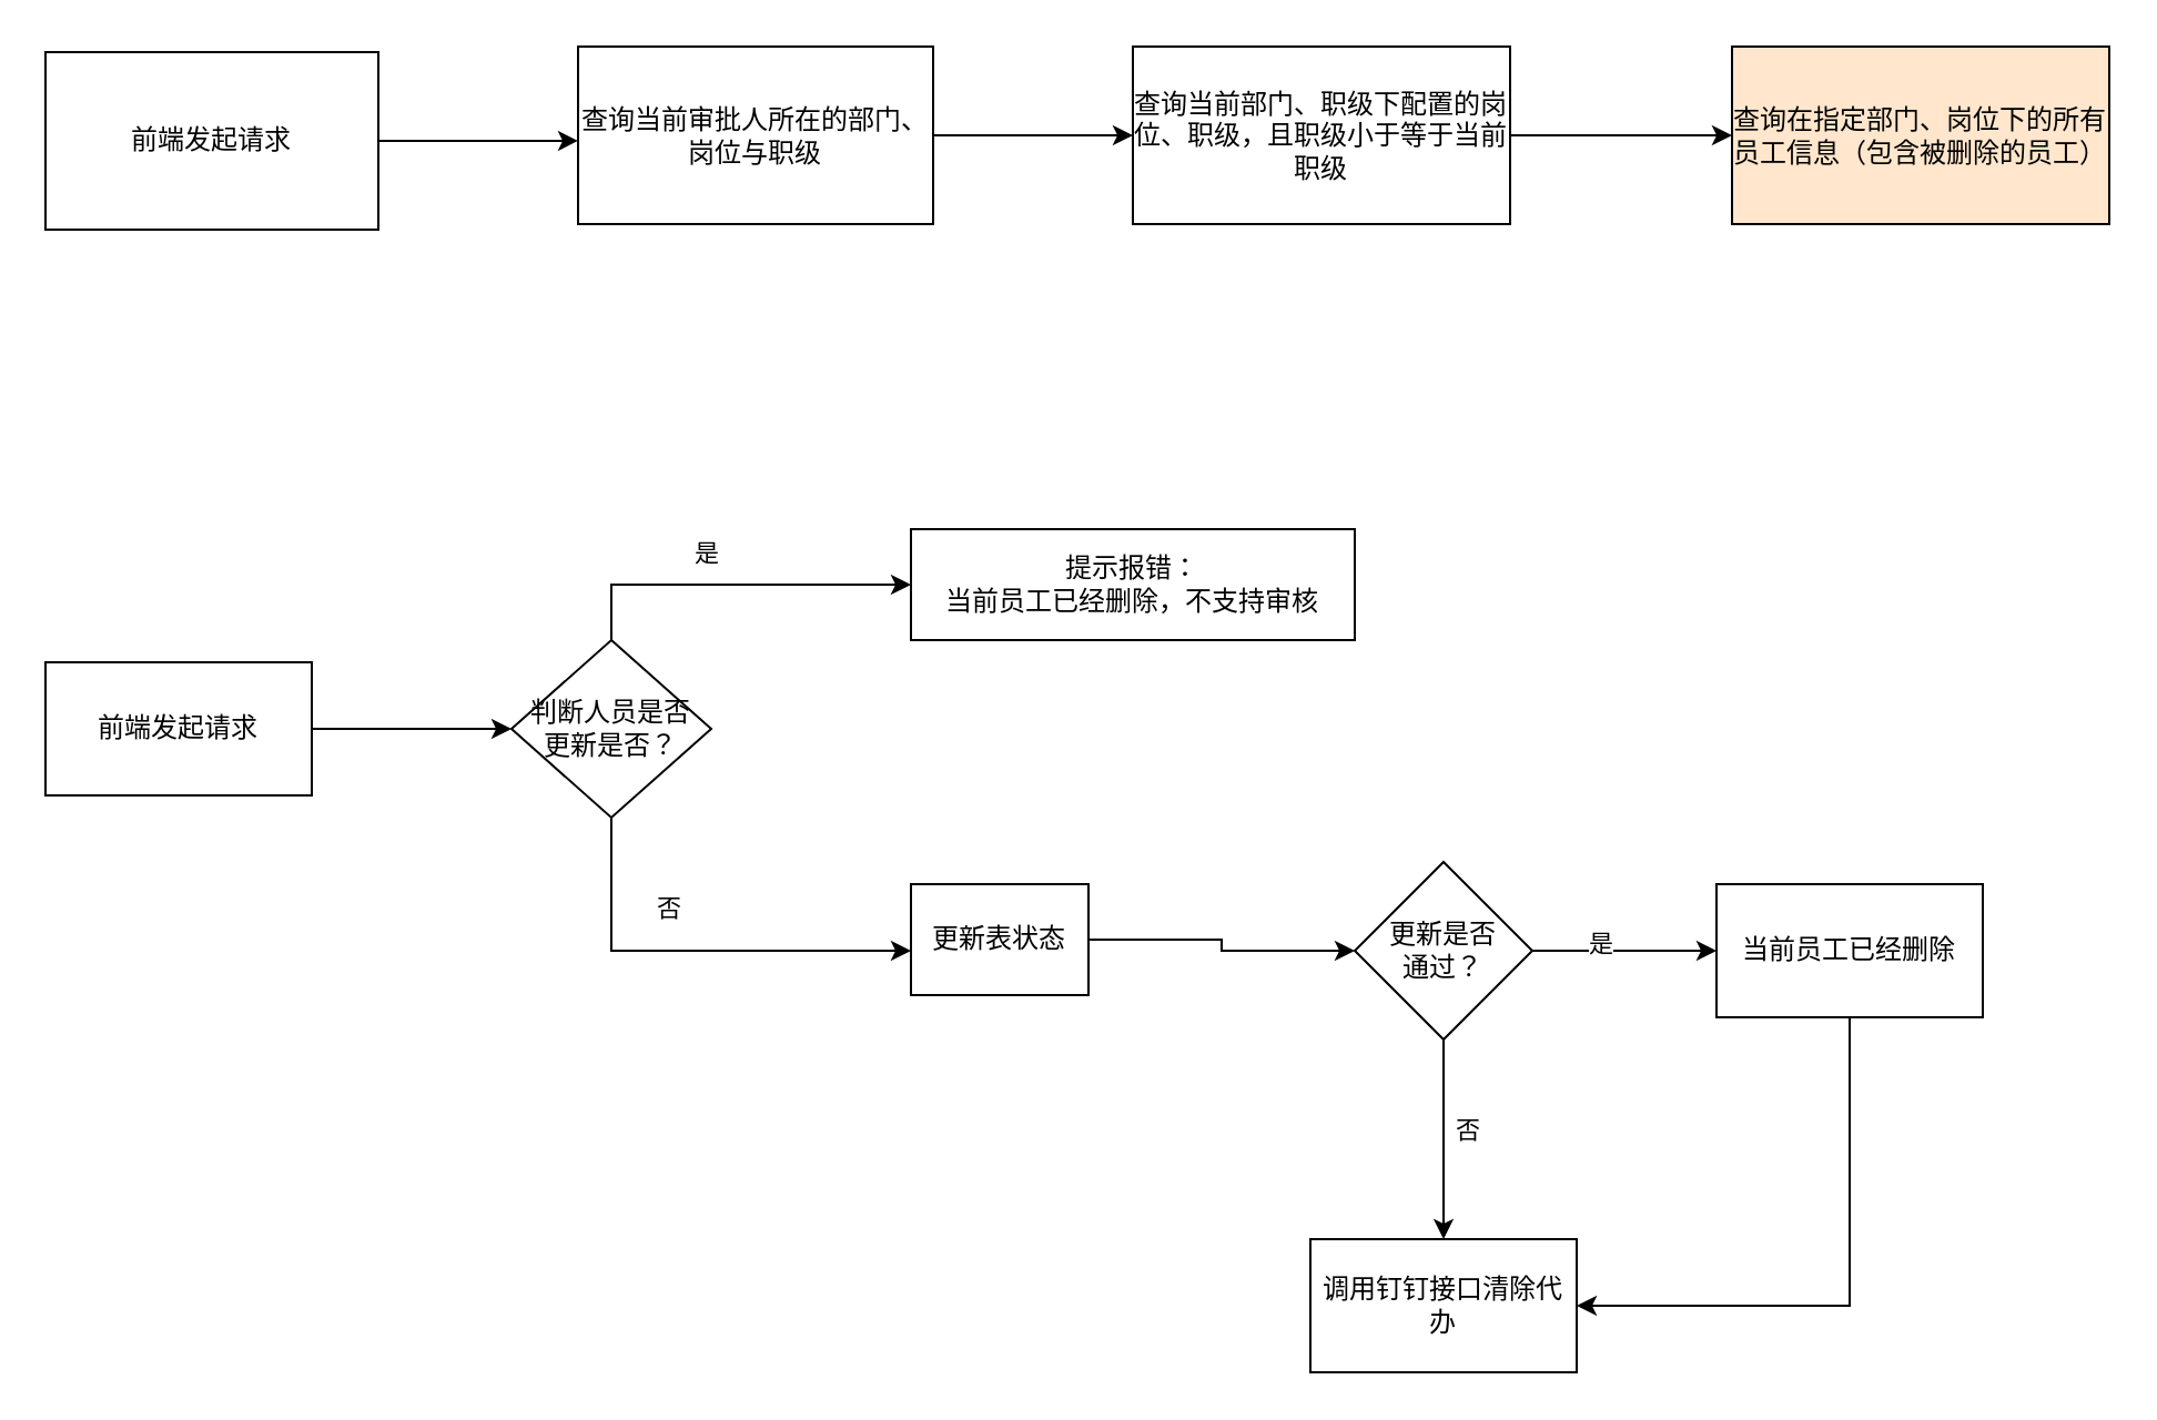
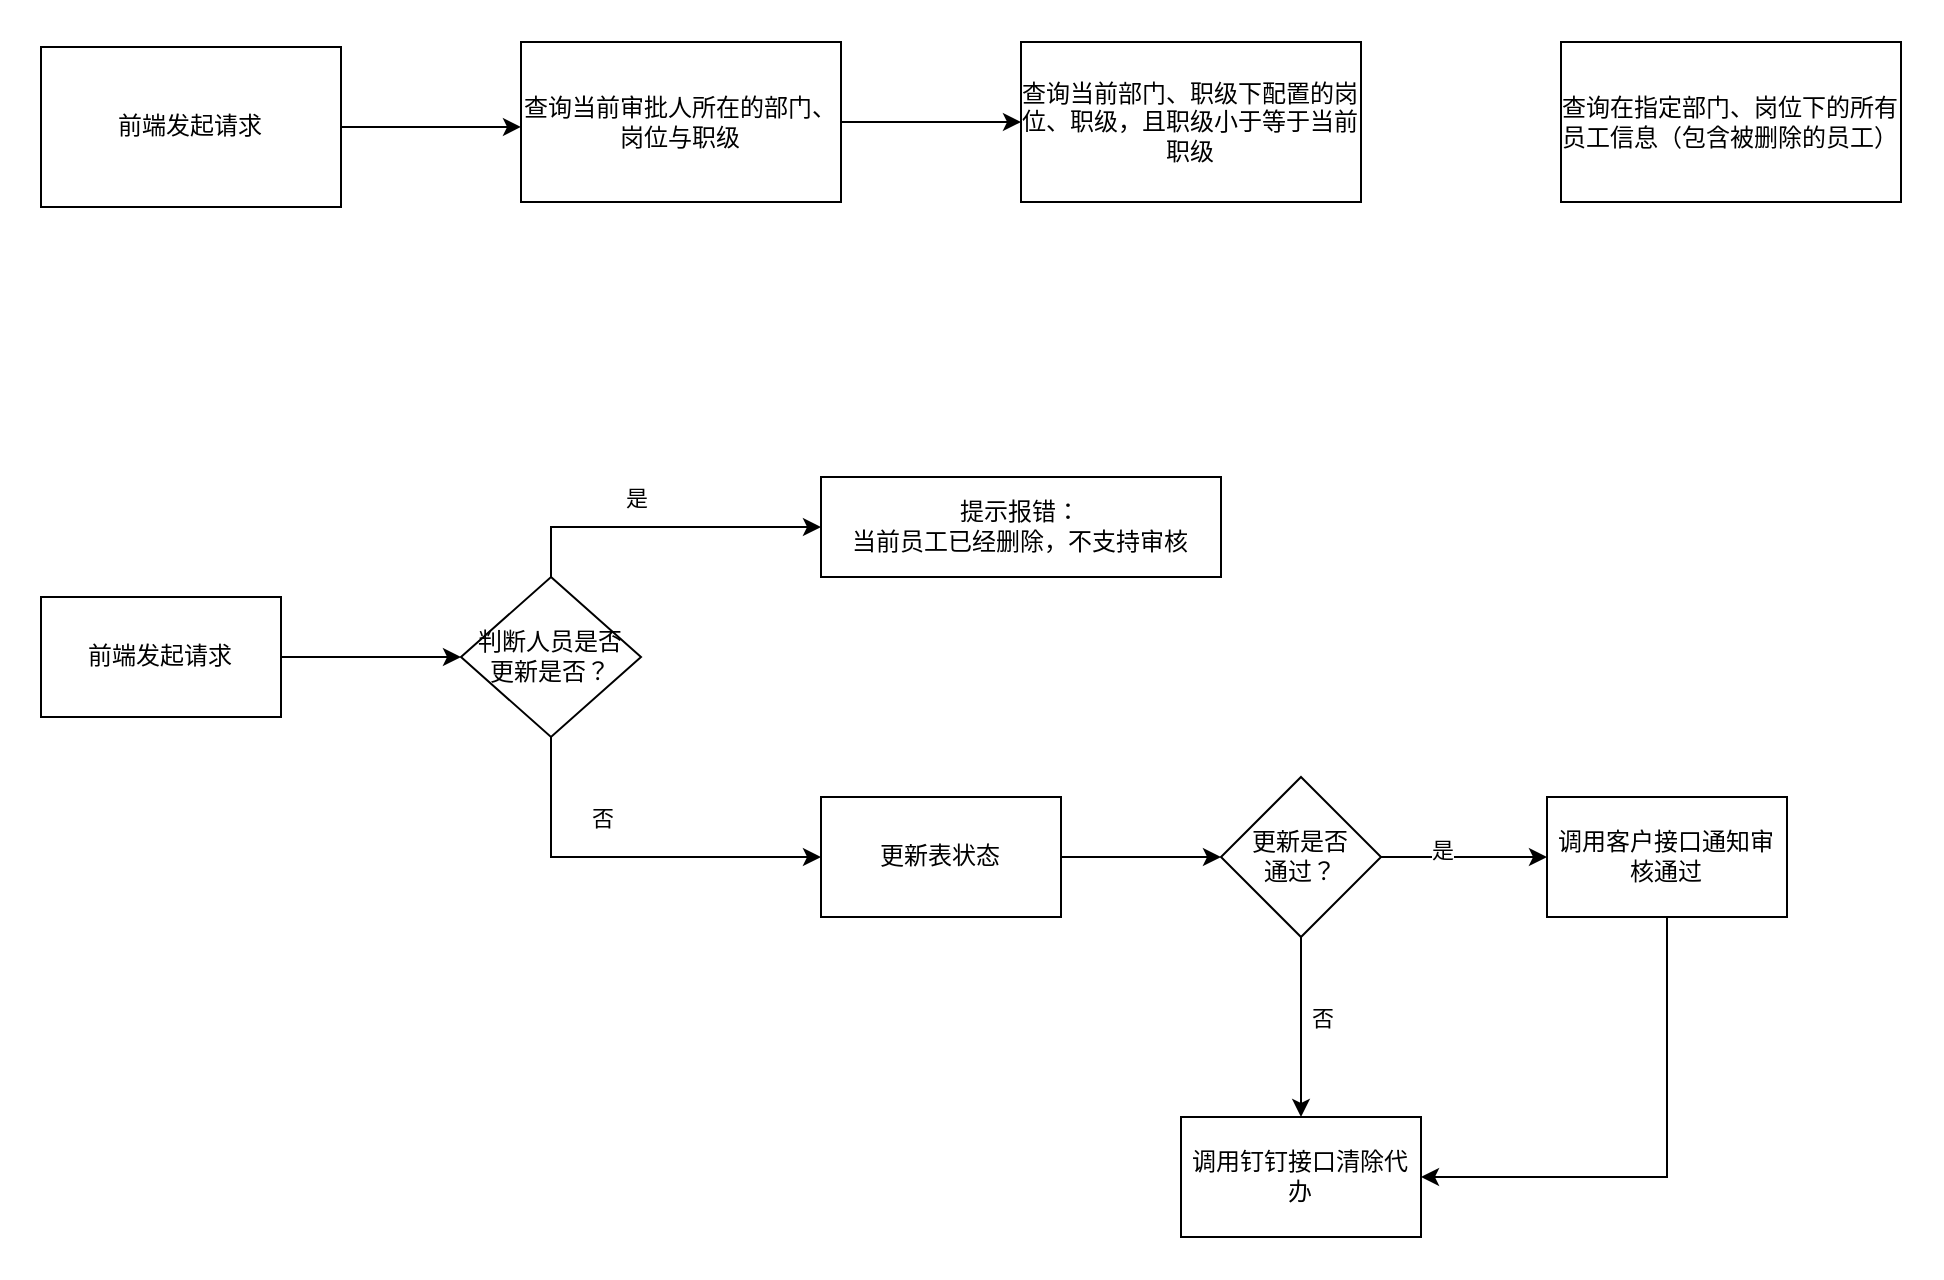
- <mxCell id="24" value="" style="edgeStyle=orthogonalEdgeStyle;rounded=0;orthogonalLoop=1;jettySize=auto;html=1;" edge="1" parent="1" source="25" target="26"><mxGeometry relative="1" as="geometry" /></mxCell>
- <mxCell id="26" value="查询在指定部门、岗位下的所有员工信息（包含被删除的员工）" style="whiteSpace=wrap;html=1;rounded=0;fillColor=#ffe6cc;" vertex="1" parent="1"><mxGeometry x="780" y="20.5" width="170" height="80" as="geometry" /></mxCell>
+ <mxCell id="26" value="查询在指定部门、岗位下的所有员工信息（包含被删除的员工）" style="whiteSpace=wrap;html=1;rounded=0;" vertex="1" parent="1"><mxGeometry x="780" y="20.5" width="170" height="80" as="geometry" /></mxCell>
- <mxCell id="11" value="更新表状态" style="whiteSpace=wrap;html=1;" vertex="1" parent="1"><mxGeometry x="410" y="398" width="80" height="50" as="geometry" /></mxCell>
+ <mxCell id="11" value="更新表状态" style="whiteSpace=wrap;html=1;" vertex="1" parent="1"><mxGeometry x="410" y="398" width="120" height="60" as="geometry" /></mxCell>
- <mxCell id="13" value="当前员工已经删除" style="whiteSpace=wrap;html=1;" vertex="1" parent="1"><mxGeometry x="773" y="398" width="120" height="60" as="geometry" /></mxCell>
+ <mxCell id="13" value="调用客户接口通知审核通过" style="whiteSpace=wrap;html=1;" vertex="1" parent="1"><mxGeometry x="773" y="398" width="120" height="60" as="geometry" /></mxCell>
